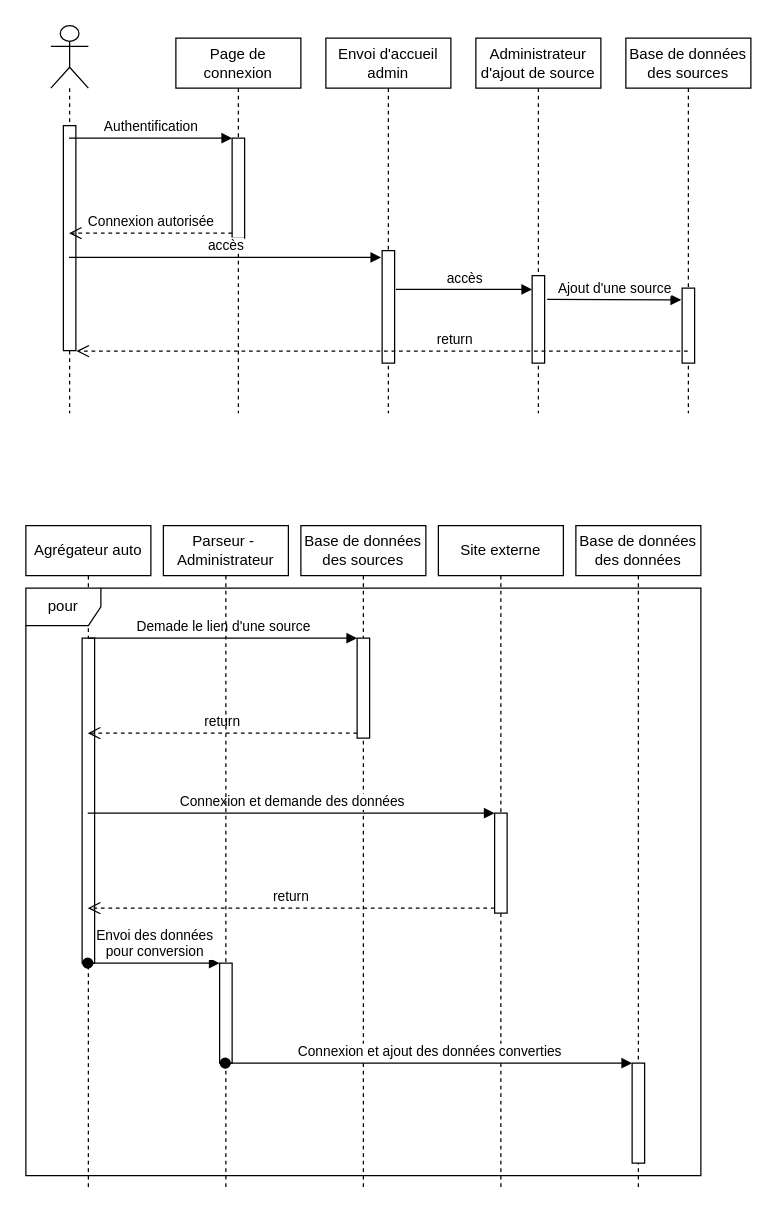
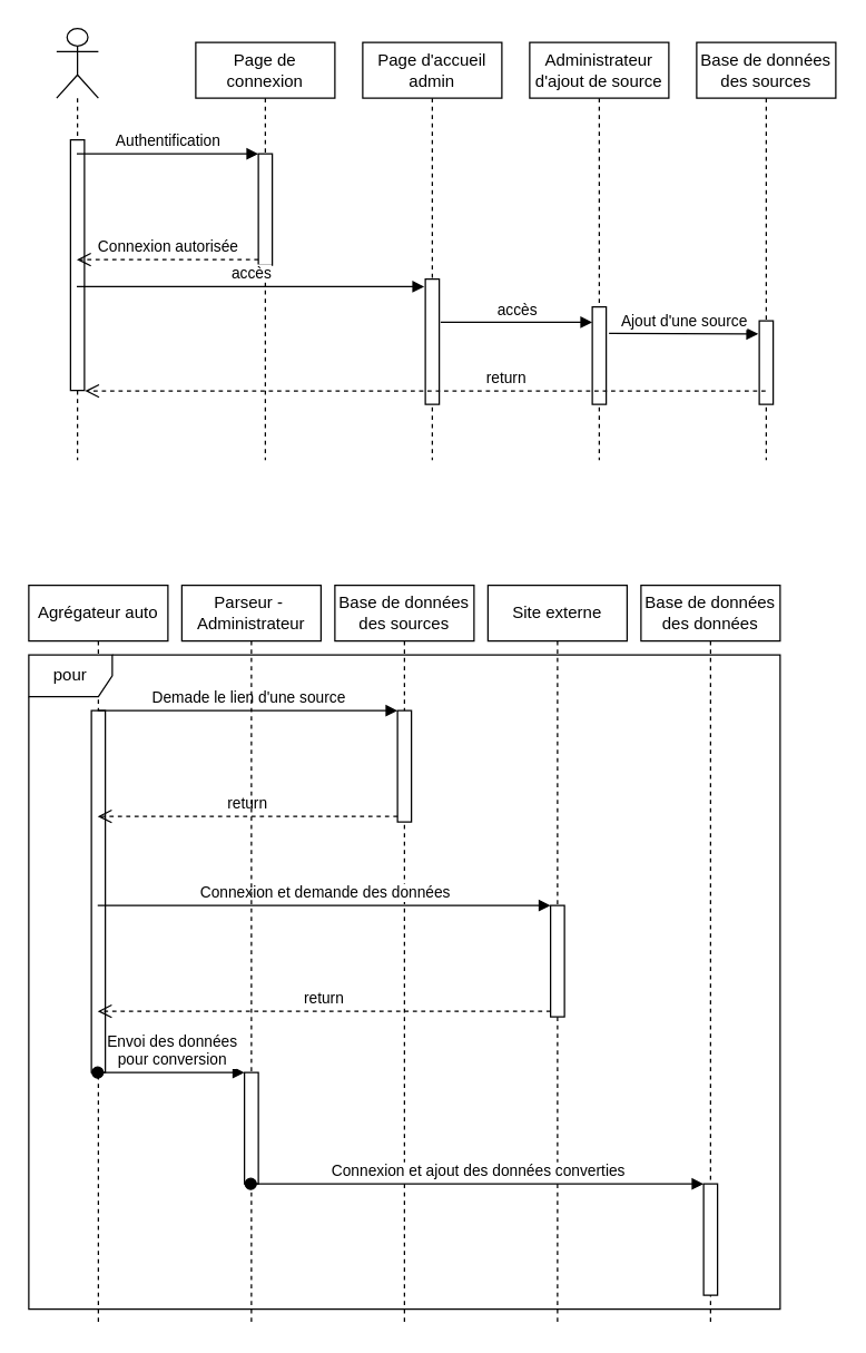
- <mxCell id="10" value="Envoi d'accueil admin" style="shape=umlLifeline;perimeter=lifelinePerimeter;whiteSpace=wrap;html=1;container=1;collapsible=0;recursiveResize=0;outlineConnect=0;" parent="1" vertex="1"><mxGeometry x="260" y="30" width="100" height="300" as="geometry" /></mxCell>
+ <mxCell id="10" value="Page d'accueil admin" style="shape=umlLifeline;perimeter=lifelinePerimeter;whiteSpace=wrap;html=1;container=1;collapsible=0;recursiveResize=0;outlineConnect=0;" parent="1" vertex="1"><mxGeometry x="260" y="30" width="100" height="300" as="geometry" /></mxCell>
